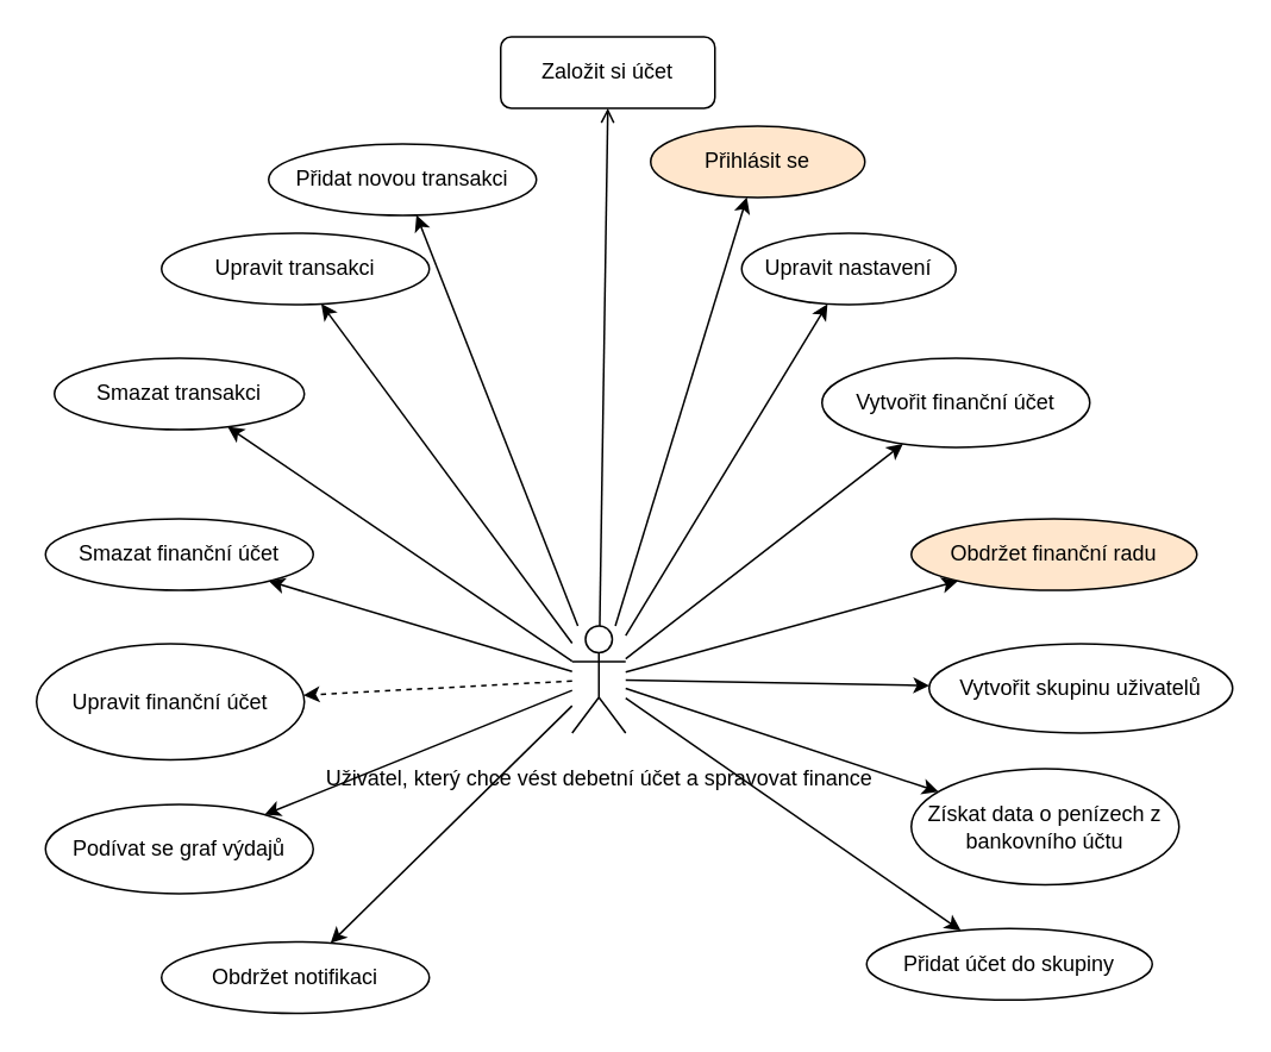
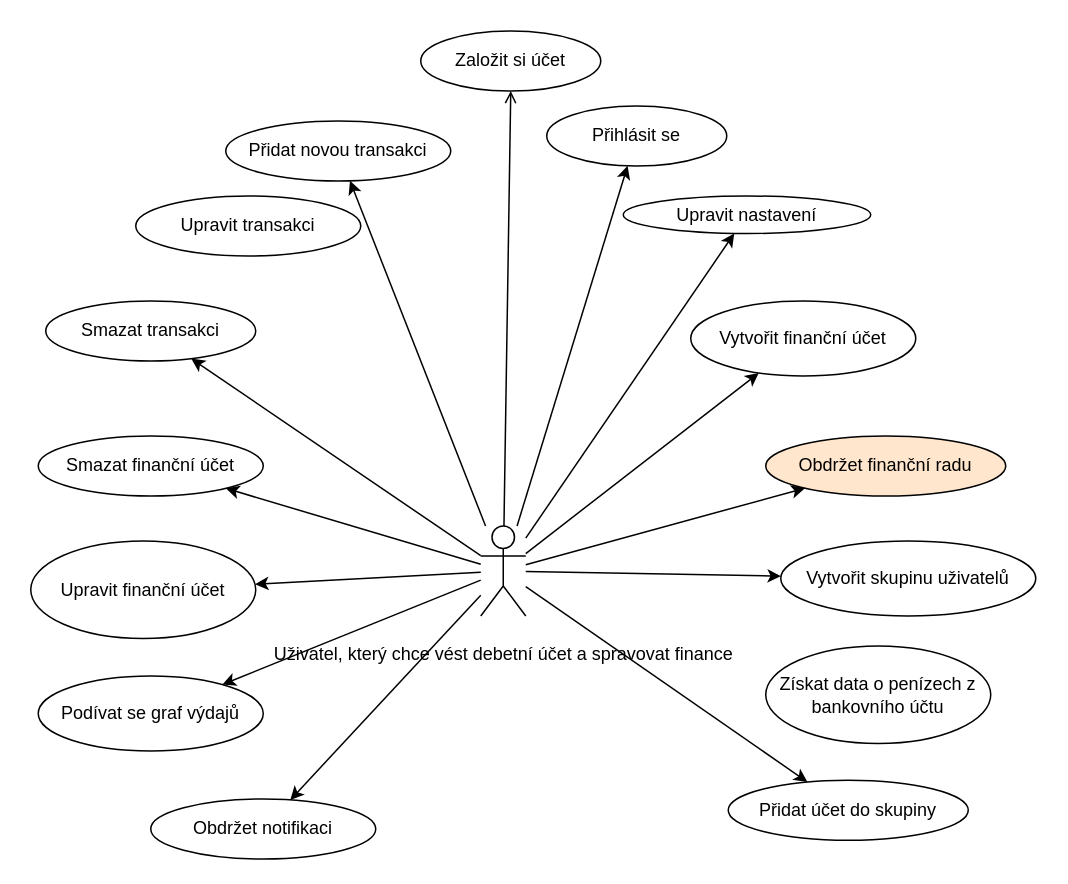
- <mxCell id="18" value="Založit si účet" style="whiteSpace=wrap;html=1;rounded=1;" parent="1" vertex="1"><mxGeometry x="280" y="20" width="120" height="40" as="geometry" /></mxCell>
+ <mxCell id="18" value="Založit si účet" style="ellipse;whiteSpace=wrap;html=1;" parent="1" vertex="1"><mxGeometry x="280" y="20" width="120" height="40" as="geometry" /></mxCell>
- <mxCell id="17" value="Přihlásit se" style="ellipse;whiteSpace=wrap;html=1;fillColor=#ffe6cc;" parent="1" vertex="1"><mxGeometry x="364" y="70" width="120" height="40" as="geometry" /></mxCell>
+ <mxCell id="17" value="Přihlásit se" style="ellipse;whiteSpace=wrap;html=1;" parent="1" vertex="1"><mxGeometry x="364" y="70" width="120" height="40" as="geometry" /></mxCell>
- <mxCell id="21" value="Upravit nastavení" style="ellipse;whiteSpace=wrap;html=1;" parent="1" vertex="1"><mxGeometry x="415" y="130" width="120" height="40" as="geometry" /></mxCell>
+ <mxCell id="21" value="Upravit nastavení" style="ellipse;whiteSpace=wrap;html=1;" parent="1" vertex="1"><mxGeometry x="415" y="130" width="165" height="25" as="geometry" /></mxCell>
- <mxCell id="2" value="" style="rounded=0;orthogonalLoop=1;jettySize=auto;html=1;" parent="1" source="16" target="22" edge="1"><mxGeometry relative="1" as="geometry" /></mxCell>
- <mxCell id="13" style="edgeStyle=none;rounded=0;orthogonalLoop=1;jettySize=auto;html=1;dashed=1;" parent="1" source="16" target="23" edge="1"><mxGeometry relative="1" as="geometry" /></mxCell>
+ <mxCell id="13" style="edgeStyle=none;rounded=0;orthogonalLoop=1;jettySize=auto;html=1;" parent="1" source="16" target="23" edge="1"><mxGeometry relative="1" as="geometry" /></mxCell>
- <mxCell id="15" style="edgeStyle=none;rounded=0;orthogonalLoop=1;jettySize=auto;html=1;" parent="1" source="16" target="30" edge="1"><mxGeometry relative="1" as="geometry" /></mxCell>
- <mxCell id="26" value="Obdržet notifikaci" style="ellipse;whiteSpace=wrap;html=1;" parent="1" vertex="1"><mxGeometry x="90" y="527" width="150" height="40" as="geometry" /></mxCell>
+ <mxCell id="26" value="Obdržet notifikaci" style="ellipse;whiteSpace=wrap;html=1;" parent="1" vertex="1"><mxGeometry x="100" y="532" width="150" height="40" as="geometry" /></mxCell>
